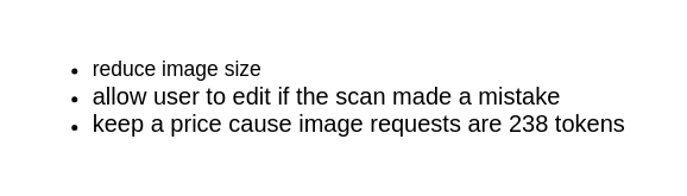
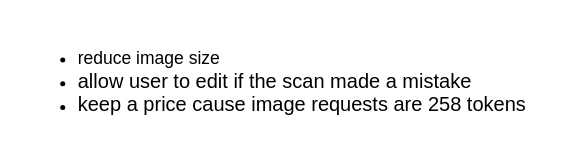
- <mxCell id="2" value="&lt;ul&gt;&lt;li&gt;&lt;font style=&quot;font-size: 14px;&quot;&gt;reduce image size&lt;/font&gt;&lt;/li&gt;&lt;li style=&quot;&quot;&gt;&lt;font size=&quot;3&quot;&gt;allow user to edit if the scan made a mistake&lt;/font&gt;&lt;/li&gt;&lt;li style=&quot;&quot;&gt;&lt;font size=&quot;3&quot;&gt;keep a price cause image requests are 238 tokens&lt;/font&gt;&lt;/li&gt;&lt;/ul&gt;" style="text;html=1;align=left;verticalAlign=middle;resizable=0;points=[];autosize=1;strokeColor=none;fillColor=none;" parent="1" vertex="1"><mxGeometry x="20" y="20" width="420" height="90" as="geometry" /></mxCell>
+ <mxCell id="2" value="&lt;ul&gt;&lt;li&gt;&lt;font style=&quot;font-size: 14px;&quot;&gt;reduce image size&lt;/font&gt;&lt;/li&gt;&lt;li style=&quot;&quot;&gt;&lt;font size=&quot;3&quot;&gt;allow user to edit if the scan made a mistake&lt;/font&gt;&lt;/li&gt;&lt;li style=&quot;&quot;&gt;&lt;font size=&quot;3&quot;&gt;keep a price cause image requests are 258 tokens&lt;/font&gt;&lt;/li&gt;&lt;/ul&gt;" style="text;html=1;align=left;verticalAlign=middle;resizable=0;points=[];autosize=1;strokeColor=none;fillColor=none;" parent="1" vertex="1"><mxGeometry x="20" y="20" width="420" height="90" as="geometry" /></mxCell>
